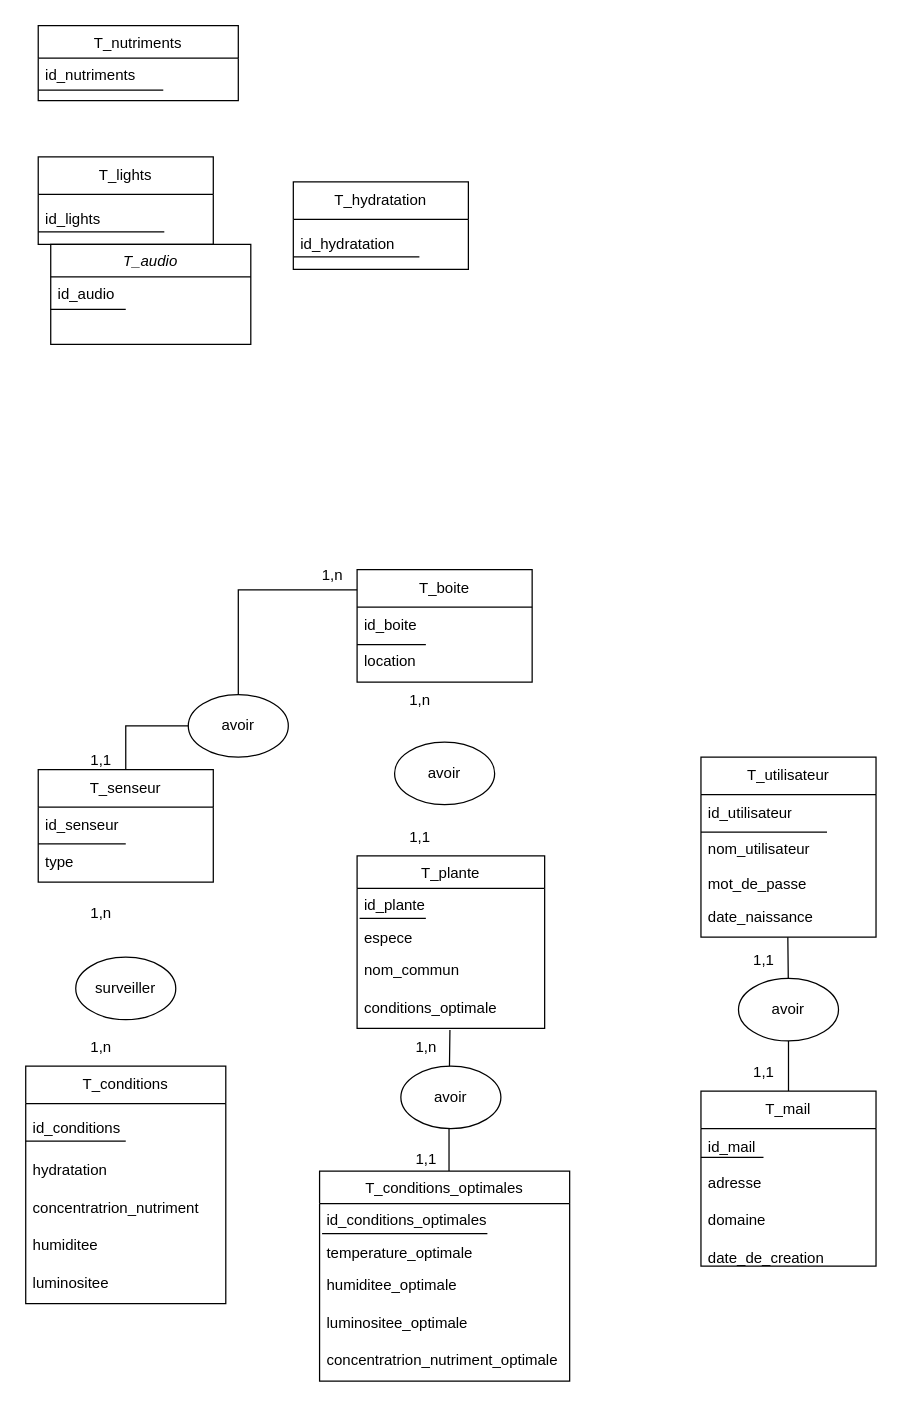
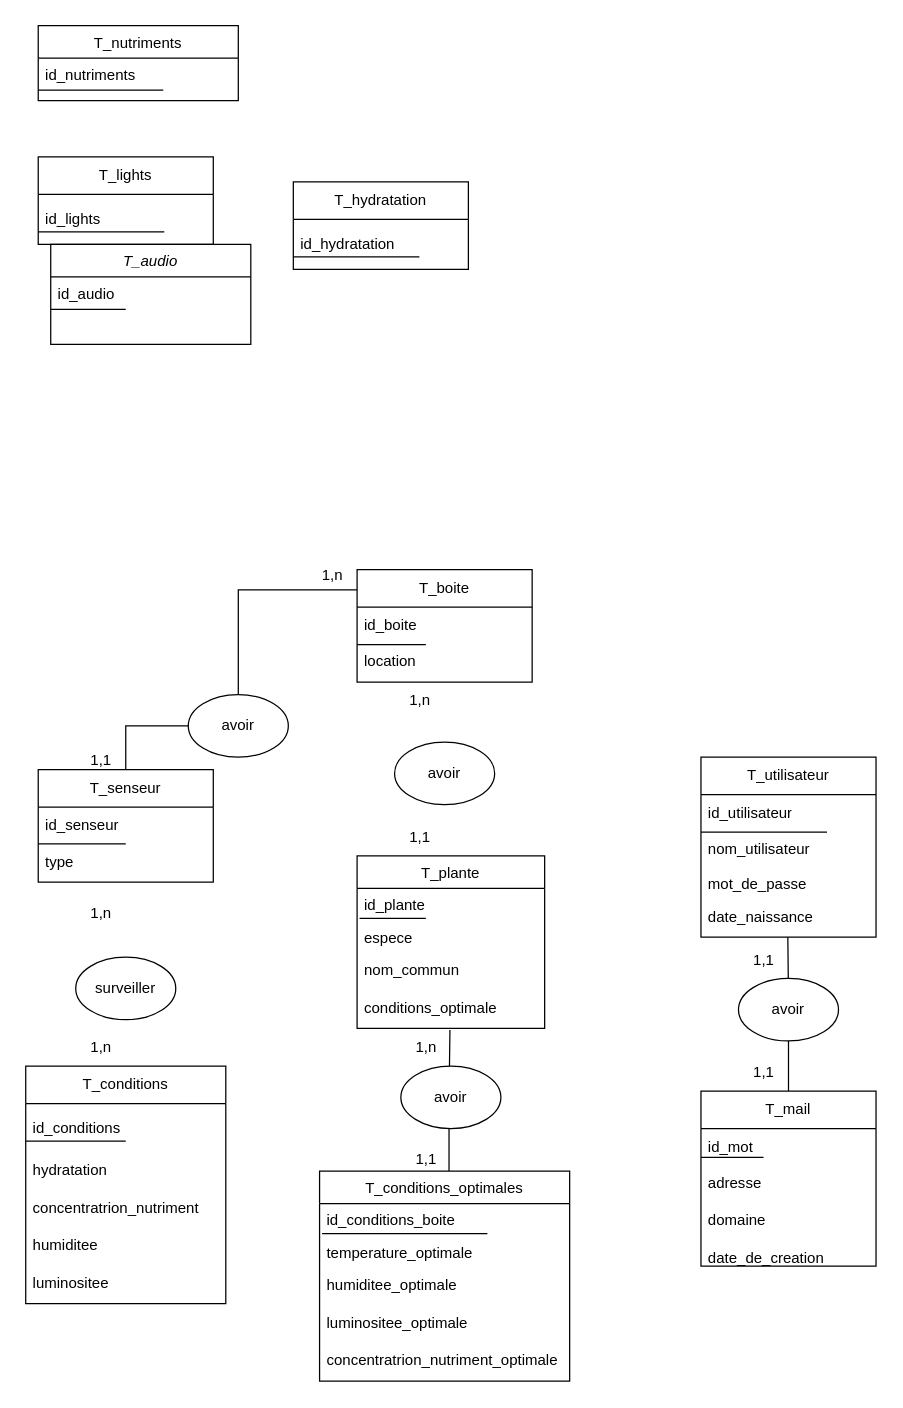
- <mxCell id="41" value="id_mail&lt;br&gt;" style="text;strokeColor=none;fillColor=none;align=left;verticalAlign=middle;spacingLeft=4;spacingRight=4;overflow=hidden;points=[[0,0.5],[1,0.5]];portConstraint=eastwest;rotatable=0;whiteSpace=wrap;html=1;" vertex="1" parent="39"><mxGeometry y="30" width="140" height="30" as="geometry" /></mxCell>
+ <mxCell id="41" value="id_mot&lt;br&gt;" style="text;strokeColor=none;fillColor=none;align=left;verticalAlign=middle;spacingLeft=4;spacingRight=4;overflow=hidden;points=[[0,0.5],[1,0.5]];portConstraint=eastwest;rotatable=0;whiteSpace=wrap;html=1;" vertex="1" parent="39"><mxGeometry y="30" width="140" height="30" as="geometry" /></mxCell>
- <mxCell id="59" value="id_conditions_optimales" style="text;align=left;verticalAlign=top;spacingLeft=4;spacingRight=4;overflow=hidden;rotatable=0;points=[[0,0.5],[1,0.5]];portConstraint=eastwest;" vertex="1" parent="58"><mxGeometry y="26" width="200" height="26" as="geometry" /></mxCell>
+ <mxCell id="59" value="id_conditions_boite" style="text;align=left;verticalAlign=top;spacingLeft=4;spacingRight=4;overflow=hidden;rotatable=0;points=[[0,0.5],[1,0.5]];portConstraint=eastwest;" vertex="1" parent="58"><mxGeometry y="26" width="200" height="26" as="geometry" /></mxCell>
